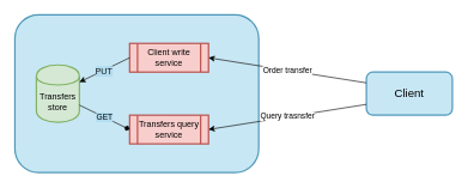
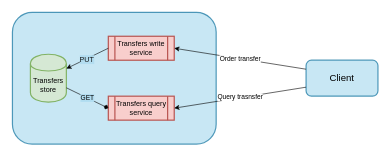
- <mxCell id="6" value="Client write service" style="shape=process;whiteSpace=wrap;html=1;backgroundOutline=1;fillColor=#f8cecc;strokeColor=#b85450;strokeWidth=2;" parent="3" vertex="1"><mxGeometry x="160" y="40" width="110" height="40" as="geometry" /></mxCell>
+ <mxCell id="6" value="Transfers write service" style="shape=process;whiteSpace=wrap;html=1;backgroundOutline=1;fillColor=#f8cecc;strokeColor=#b85450;strokeWidth=2;" parent="3" vertex="1"><mxGeometry x="160" y="40" width="110" height="40" as="geometry" /></mxCell>
